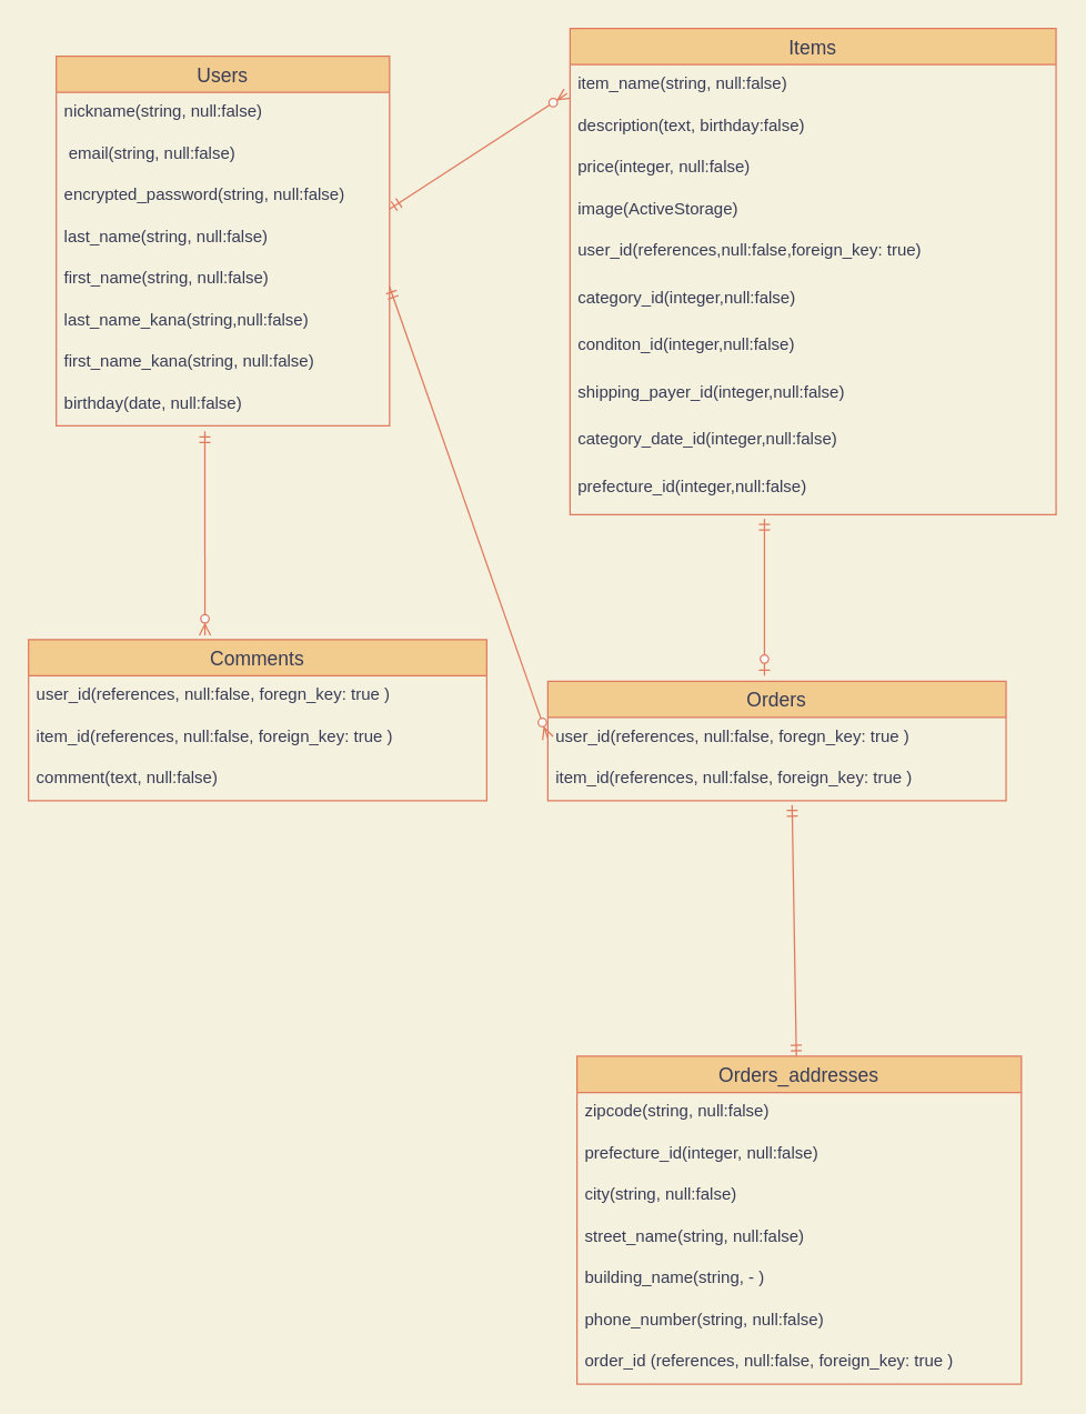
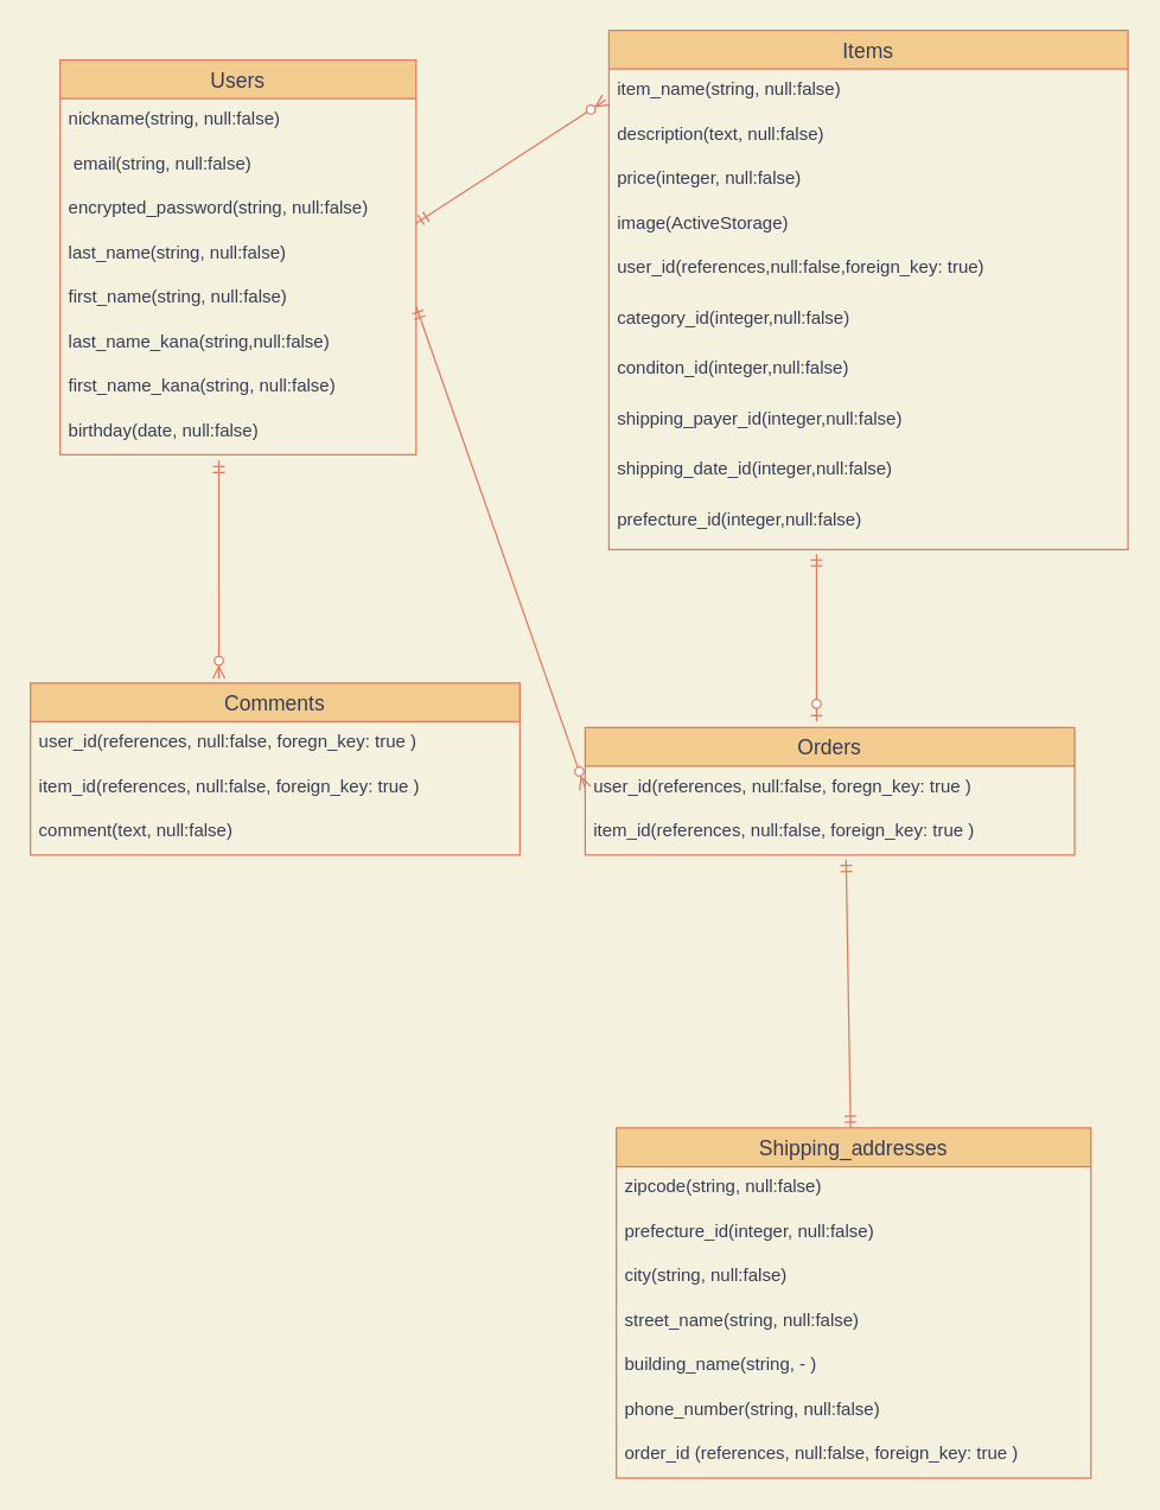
- <mxCell id="13" value="description(text, birthday:false)" style="text;strokeColor=none;fillColor=none;spacingLeft=4;spacingRight=4;overflow=hidden;rotatable=0;points=[[0,0.5],[1,0.5]];portConstraint=eastwest;fontSize=12;fontColor=#393C56;" parent="11" vertex="1"><mxGeometry y="56" width="350" height="30" as="geometry" /></mxCell>
+ <mxCell id="13" value="description(text, null:false)" style="text;strokeColor=none;fillColor=none;spacingLeft=4;spacingRight=4;overflow=hidden;rotatable=0;points=[[0,0.5],[1,0.5]];portConstraint=eastwest;fontSize=12;fontColor=#393C56;" parent="11" vertex="1"><mxGeometry y="56" width="350" height="30" as="geometry" /></mxCell>
- <mxCell id="20" value="category_date_id(integer,null:false)" style="text;strokeColor=none;fillColor=none;spacingLeft=4;spacingRight=4;overflow=hidden;rotatable=0;points=[[0,0.5],[1,0.5]];portConstraint=eastwest;fontSize=12;fontColor=#393C56;" parent="11" vertex="1"><mxGeometry y="282" width="350" height="34" as="geometry" /></mxCell>
+ <mxCell id="20" value="shipping_date_id(integer,null:false)" style="text;strokeColor=none;fillColor=none;spacingLeft=4;spacingRight=4;overflow=hidden;rotatable=0;points=[[0,0.5],[1,0.5]];portConstraint=eastwest;fontSize=12;fontColor=#393C56;" parent="11" vertex="1"><mxGeometry y="282" width="350" height="34" as="geometry" /></mxCell>
- <mxCell id="25" value="Orders_addresses" style="swimlane;fontStyle=0;childLayout=stackLayout;horizontal=1;startSize=26;horizontalStack=0;resizeParent=1;resizeParentMax=0;resizeLast=0;collapsible=1;marginBottom=0;align=center;fontSize=14;fillColor=#F2CC8F;strokeColor=#E07A5F;fontColor=#393C56;" parent="1" vertex="1"><mxGeometry x="415" y="760" width="320" height="236" as="geometry" /></mxCell>
+ <mxCell id="25" value="Shipping_addresses" style="swimlane;fontStyle=0;childLayout=stackLayout;horizontal=1;startSize=26;horizontalStack=0;resizeParent=1;resizeParentMax=0;resizeLast=0;collapsible=1;marginBottom=0;align=center;fontSize=14;fillColor=#F2CC8F;strokeColor=#E07A5F;fontColor=#393C56;" parent="1" vertex="1"><mxGeometry x="415" y="760" width="320" height="236" as="geometry" /></mxCell>
